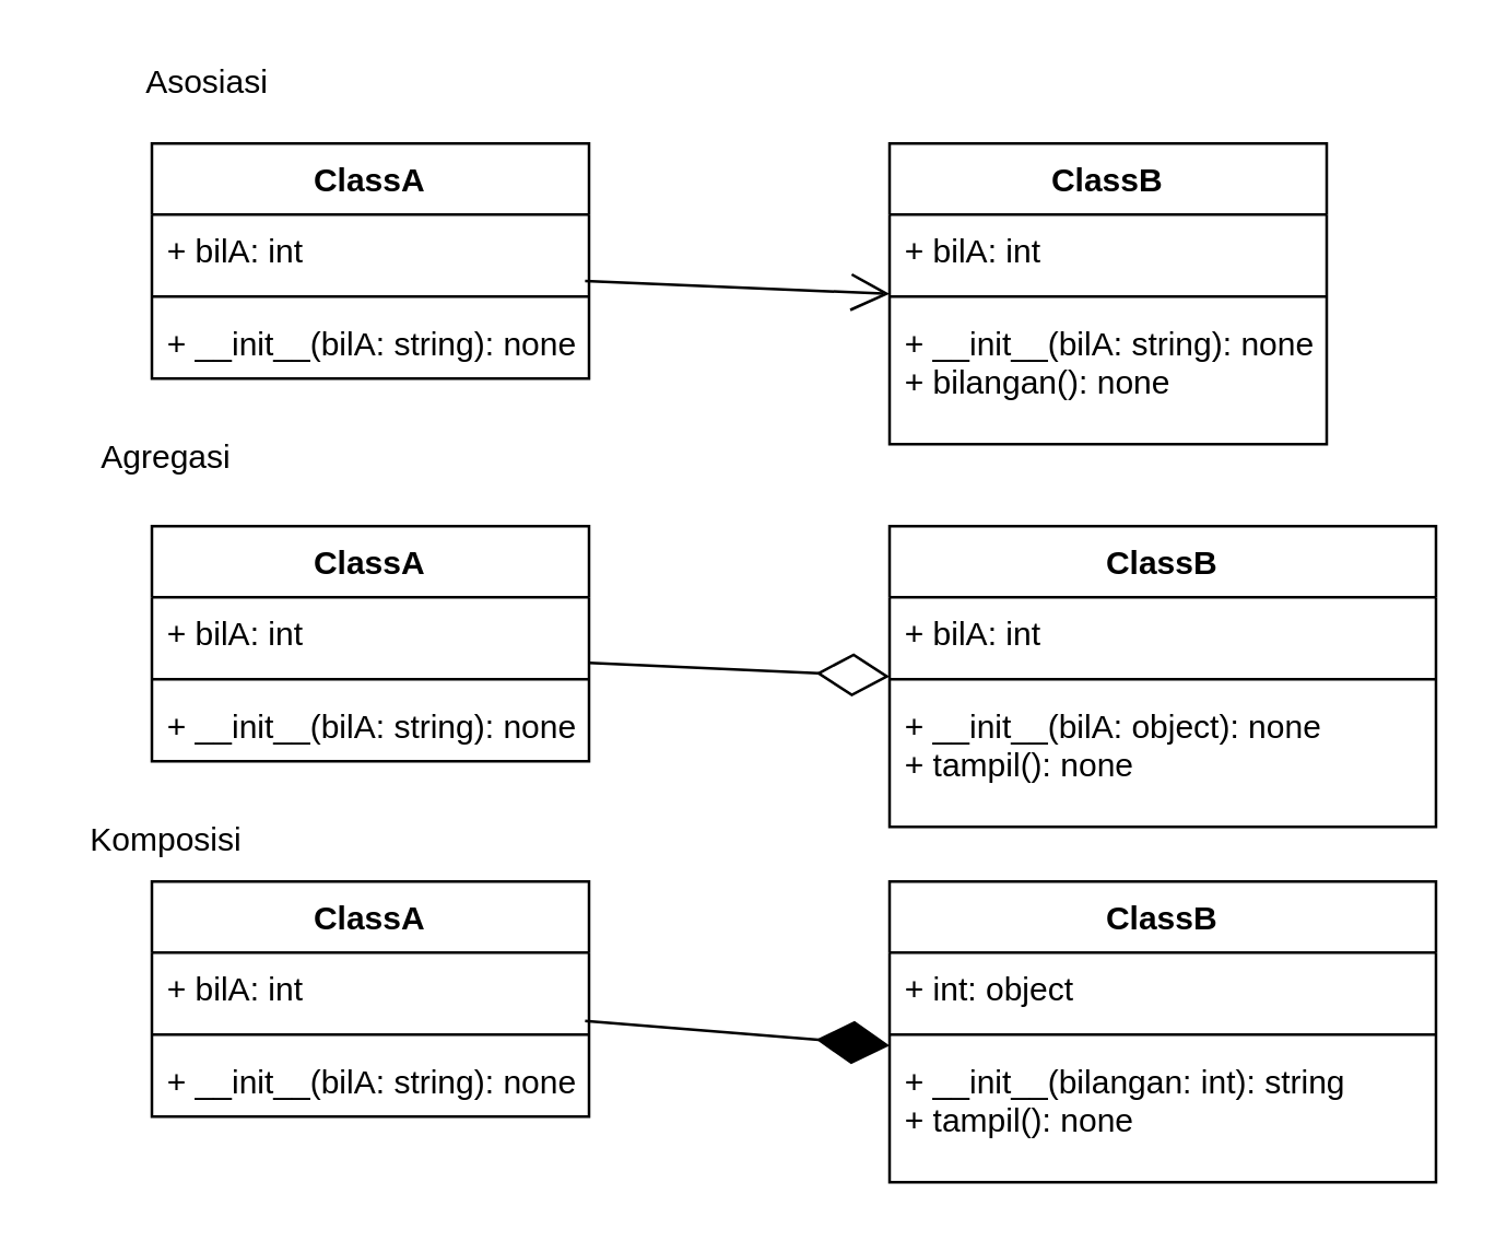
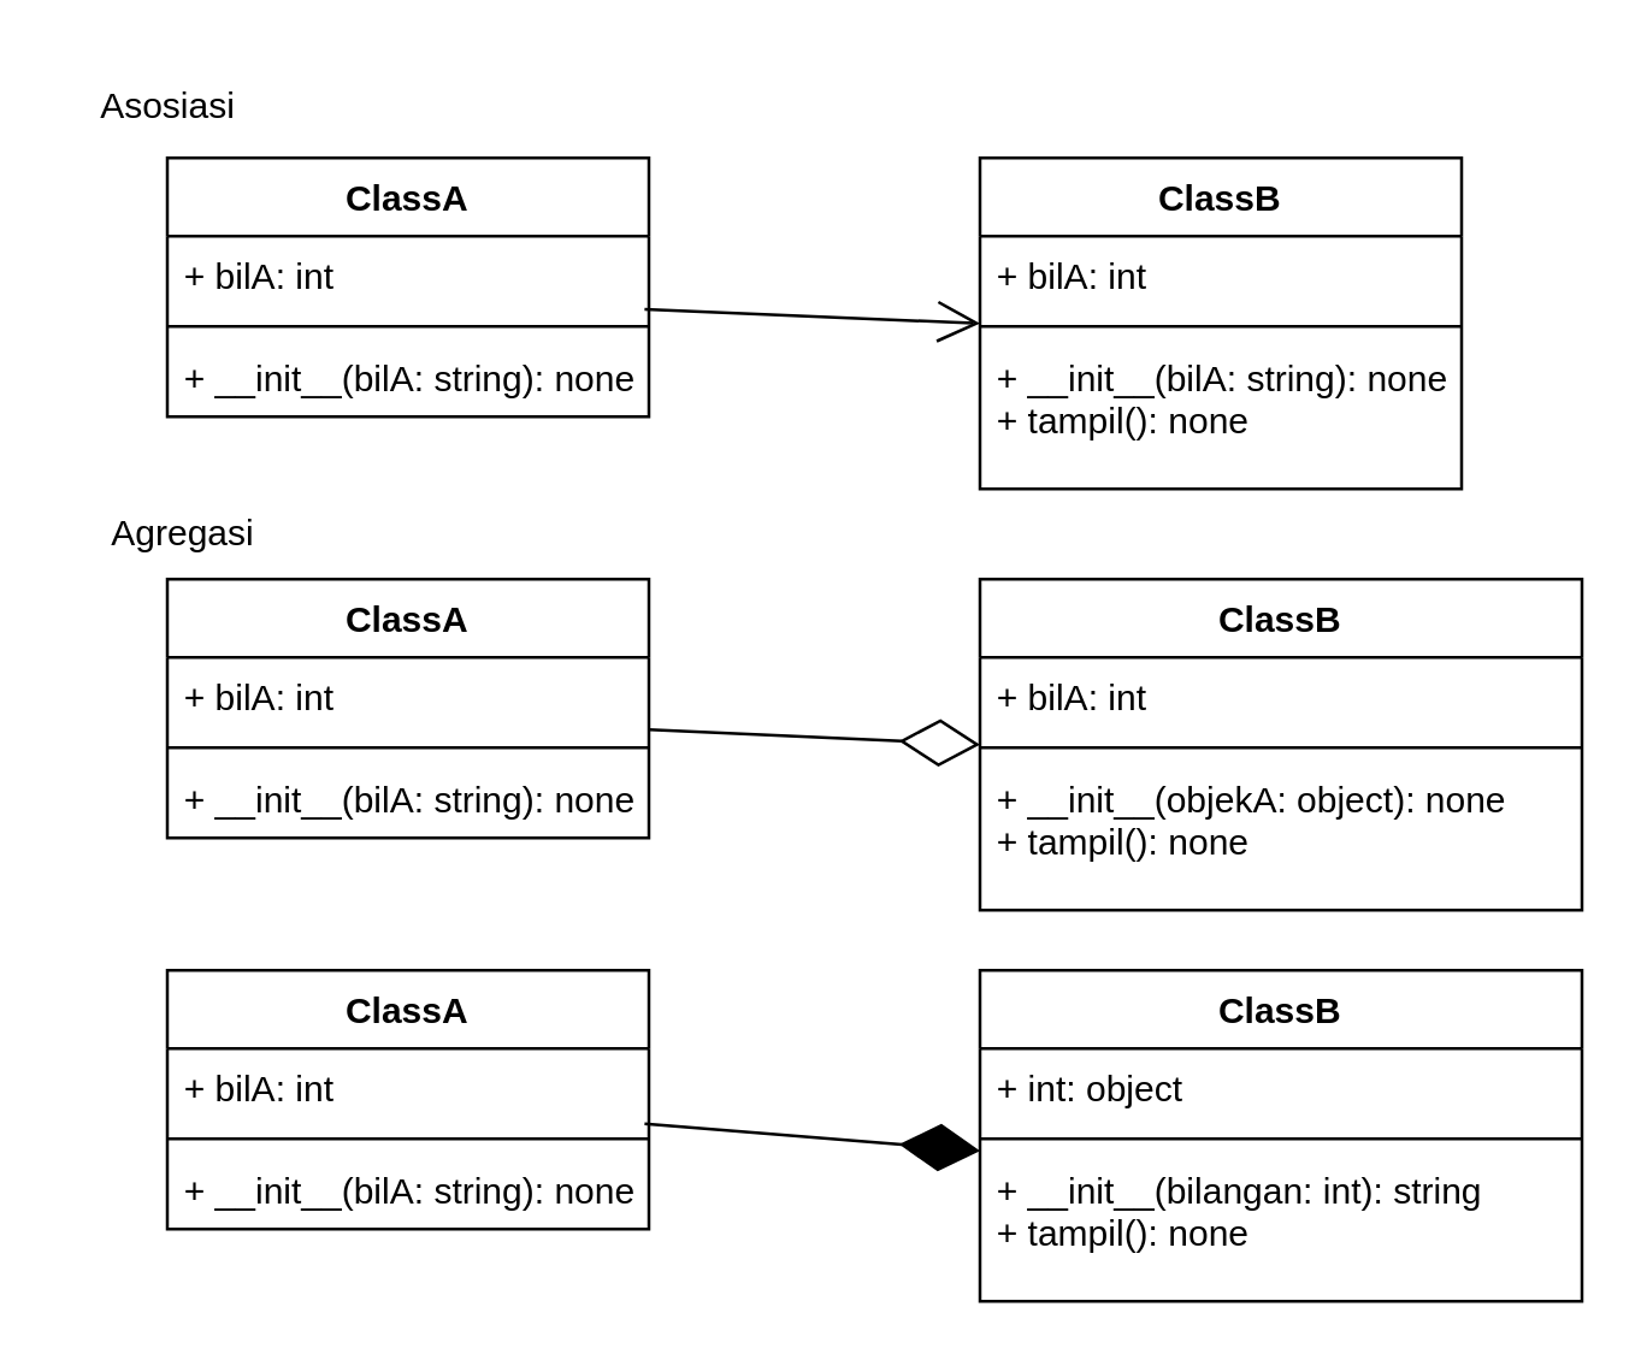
- <mxCell id="19" value="Asosiasi" style="text;html=1;align=center;verticalAlign=middle;resizable=0;points=[];autosize=1;strokeColor=none;fillColor=none;" vertex="1" parent="1"><mxGeometry x="40" y="15" width="70" height="30" as="geometry" /></mxCell>
+ <mxCell id="19" value="Asosiasi" style="text;html=1;align=center;verticalAlign=middle;resizable=0;points=[];autosize=1;strokeColor=none;fillColor=none;" vertex="1" parent="1"><mxGeometry x="20" y="20" width="70" height="30" as="geometry" /></mxCell>
- <mxCell id="9" value="+ __init__(bilA: string): none&lt;div&gt;+ bilangan(): none&lt;/div&gt;" style="text;strokeColor=none;fillColor=none;align=left;verticalAlign=top;spacingLeft=4;spacingRight=4;overflow=hidden;rotatable=0;points=[[0,0.5],[1,0.5]];portConstraint=eastwest;whiteSpace=wrap;html=1;" vertex="1" parent="6"><mxGeometry y="60" width="160" height="50" as="geometry" /></mxCell>
+ <mxCell id="9" value="+ __init__(bilA: string): none&lt;div&gt;+ tampil(): none&lt;/div&gt;" style="text;strokeColor=none;fillColor=none;align=left;verticalAlign=top;spacingLeft=4;spacingRight=4;overflow=hidden;rotatable=0;points=[[0,0.5],[1,0.5]];portConstraint=eastwest;whiteSpace=wrap;html=1;" vertex="1" parent="6"><mxGeometry y="60" width="160" height="50" as="geometry" /></mxCell>
- <mxCell id="20" value="Agregasi" style="text;html=1;align=center;verticalAlign=middle;resizable=0;points=[];autosize=1;strokeColor=none;fillColor=none;" vertex="1" parent="1"><mxGeometry x="25" y="152" width="70" height="30" as="geometry" /></mxCell>
+ <mxCell id="20" value="Agregasi" style="text;html=1;align=center;verticalAlign=middle;resizable=0;points=[];autosize=1;strokeColor=none;fillColor=none;" vertex="1" parent="1"><mxGeometry x="25" y="162" width="70" height="30" as="geometry" /></mxCell>
- <mxCell id="18" value="+ __init__(bilA: object): none&lt;div&gt;+ tampil(): none&lt;/div&gt;" style="text;strokeColor=none;fillColor=none;align=left;verticalAlign=top;spacingLeft=4;spacingRight=4;overflow=hidden;rotatable=0;points=[[0,0.5],[1,0.5]];portConstraint=eastwest;whiteSpace=wrap;html=1;" vertex="1" parent="15"><mxGeometry y="60" width="200" height="50" as="geometry" /></mxCell>
+ <mxCell id="18" value="+ __init__(objekA: object): none&lt;div&gt;+ tampil(): none&lt;/div&gt;" style="text;strokeColor=none;fillColor=none;align=left;verticalAlign=top;spacingLeft=4;spacingRight=4;overflow=hidden;rotatable=0;points=[[0,0.5],[1,0.5]];portConstraint=eastwest;whiteSpace=wrap;html=1;" vertex="1" parent="15"><mxGeometry y="60" width="200" height="50" as="geometry" /></mxCell>
- <mxCell id="30" value="Komposisi" style="text;html=1;align=center;verticalAlign=middle;resizable=0;points=[];autosize=1;strokeColor=none;fillColor=none;" vertex="1" parent="1"><mxGeometry x="20" y="292" width="80" height="30" as="geometry" /></mxCell>
